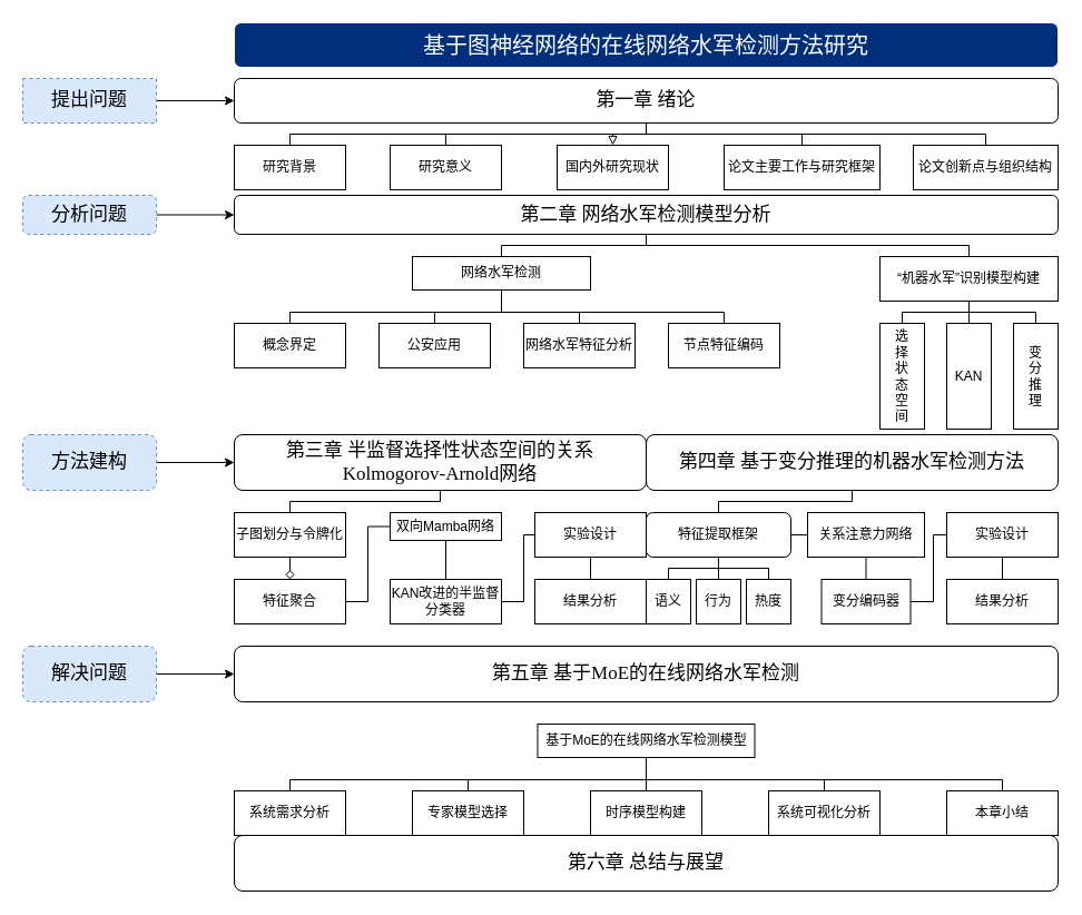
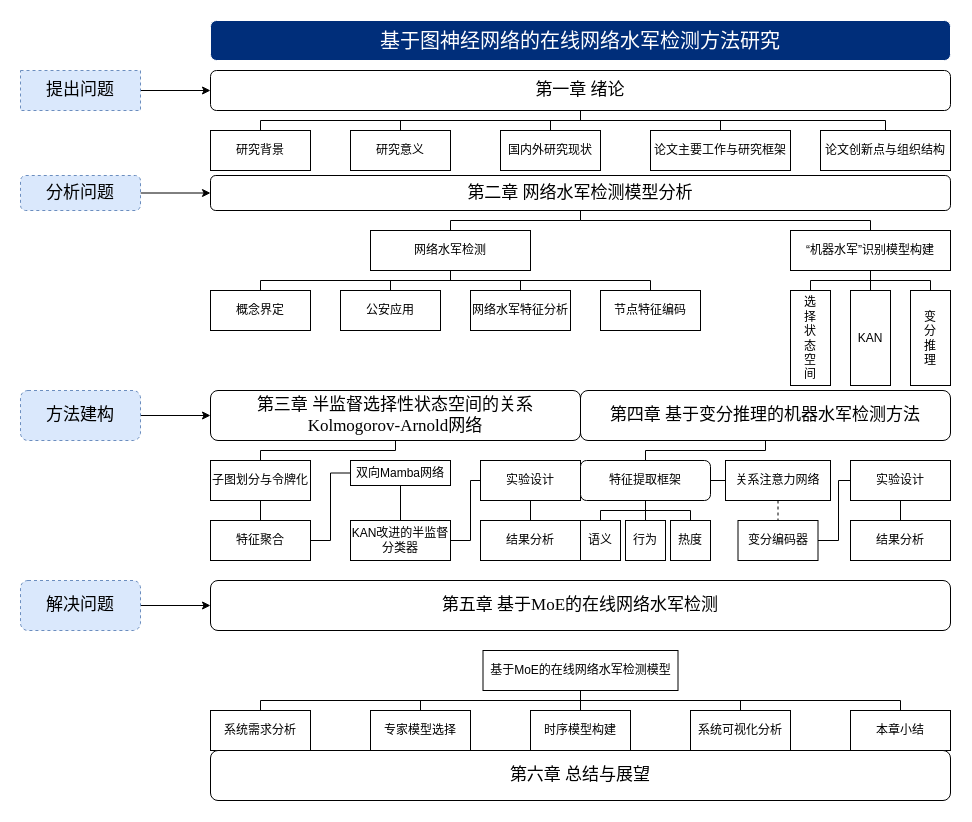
- <mxCell id="4" style="edgeStyle=orthogonalEdgeStyle;rounded=0;orthogonalLoop=1;jettySize=auto;html=1;exitX=0.5;exitY=1;exitDx=0;exitDy=0;entryX=0.5;entryY=0;entryDx=0;entryDy=0;endArrow=block;endFill=0;" parent="1" source="7" target="20" edge="1"><mxGeometry relative="1" as="geometry"><Array as="points"><mxPoint x="580" y="120" /><mxPoint x="550" y="120" /></Array></mxGeometry></mxCell>
+ <mxCell id="4" style="edgeStyle=orthogonalEdgeStyle;rounded=0;orthogonalLoop=1;jettySize=auto;html=1;exitX=0.5;exitY=1;exitDx=0;exitDy=0;entryX=0.5;entryY=0;entryDx=0;entryDy=0;endArrow=none;endFill=0;" parent="1" source="7" target="20" edge="1"><mxGeometry relative="1" as="geometry"><Array as="points"><mxPoint x="580" y="120" /><mxPoint x="550" y="120" /></Array></mxGeometry></mxCell>
- <mxCell id="30" value="网络水军检测" style="rounded=0;whiteSpace=wrap;html=1;" parent="1" vertex="1"><mxGeometry x="370" y="230" width="160" height="30" as="geometry" /></mxCell>
+ <mxCell id="30" value="网络水军检测" style="rounded=0;whiteSpace=wrap;html=1;" parent="1" vertex="1"><mxGeometry x="370" y="230" width="160" height="40" as="geometry" /></mxCell>
- <mxCell id="54" style="edgeStyle=orthogonalEdgeStyle;rounded=0;orthogonalLoop=1;jettySize=auto;html=1;exitX=0.5;exitY=1;exitDx=0;exitDy=0;entryX=0.5;entryY=0;entryDx=0;entryDy=0;endArrow=none;endFill=0;" parent="1" source="55" target="57" edge="1"><mxGeometry relative="1" as="geometry" /></mxCell>
+ <mxCell id="54" style="edgeStyle=orthogonalEdgeStyle;rounded=0;orthogonalLoop=1;jettySize=auto;html=1;exitX=0.5;exitY=1;exitDx=0;exitDy=0;entryX=0.5;entryY=0;entryDx=0;entryDy=0;endArrow=none;endFill=0;dashed=1;" parent="1" source="55" target="57" edge="1"><mxGeometry relative="1" as="geometry" /></mxCell>
- <mxCell id="46" style="edgeStyle=orthogonalEdgeStyle;rounded=0;orthogonalLoop=1;jettySize=auto;html=1;exitX=0.5;exitY=1;exitDx=0;exitDy=0;entryX=0.5;entryY=0;entryDx=0;entryDy=0;endArrow=diamond;endFill=0;" parent="1" source="47" target="49" edge="1"><mxGeometry relative="1" as="geometry" /></mxCell>
+ <mxCell id="46" style="edgeStyle=orthogonalEdgeStyle;rounded=0;orthogonalLoop=1;jettySize=auto;html=1;exitX=0.5;exitY=1;exitDx=0;exitDy=0;entryX=0.5;entryY=0;entryDx=0;entryDy=0;endArrow=none;endFill=0;" parent="1" source="47" target="49" edge="1"><mxGeometry relative="1" as="geometry" /></mxCell>
- <mxCell id="74" value="基于MoE的在线网络水军检测模型" style="rounded=0;whiteSpace=wrap;html=1;" parent="1" vertex="1"><mxGeometry x="482.5" y="650" width="195" height="30" as="geometry" /></mxCell>
+ <mxCell id="74" value="基于MoE的在线网络水军检测模型" style="rounded=0;whiteSpace=wrap;html=1;" parent="1" vertex="1"><mxGeometry x="482.5" y="650" width="195" height="40" as="geometry" /></mxCell>
